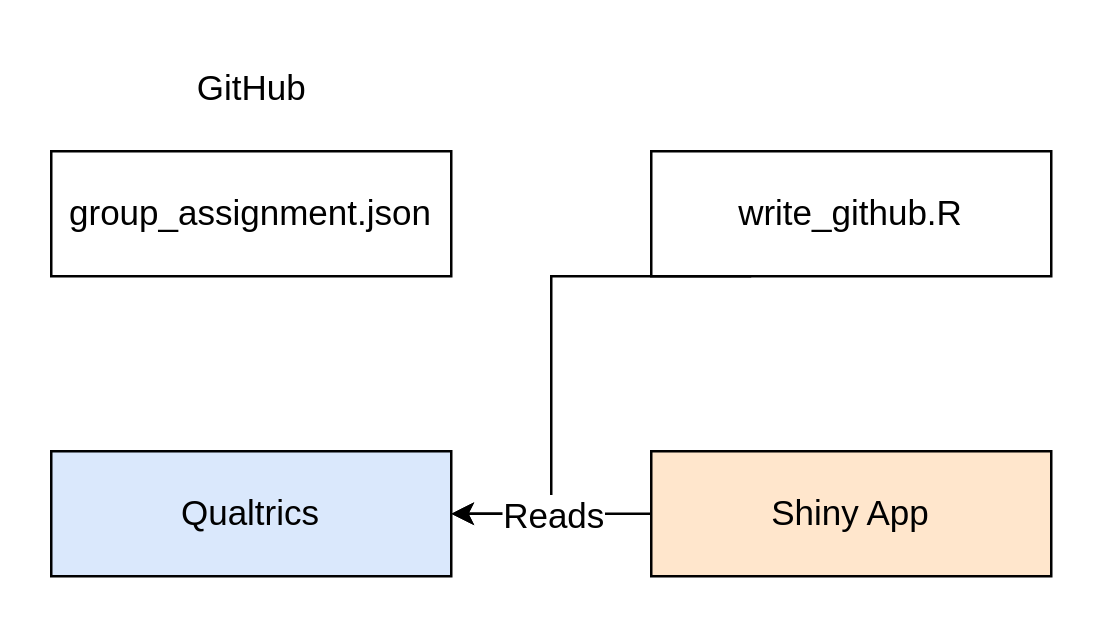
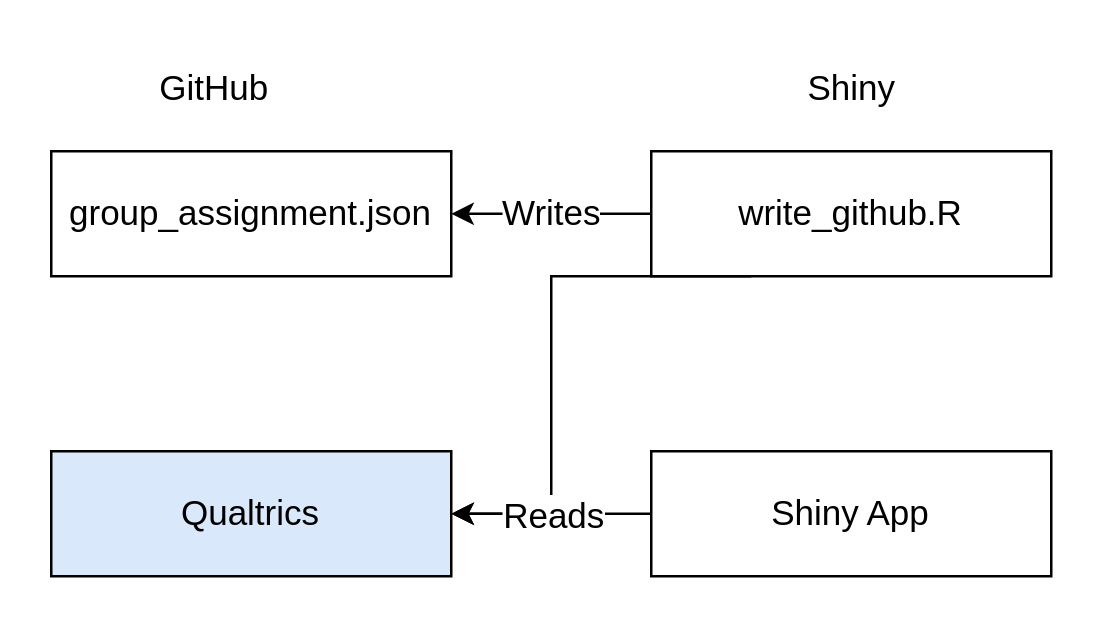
- <mxCell id="7" value="&lt;font style=&quot;font-size: 14px;&quot;&gt;GitHub&lt;/font&gt;" style="text;html=1;align=center;verticalAlign=middle;resizable=0;points=[];autosize=1;strokeColor=none;fillColor=none;" vertex="1" parent="1"><mxGeometry x="65" y="20" width="70" height="30" as="geometry" /></mxCell>
+ <mxCell id="7" value="&lt;font style=&quot;font-size: 14px;&quot;&gt;GitHub&lt;/font&gt;" style="text;html=1;align=center;verticalAlign=middle;resizable=0;points=[];autosize=1;strokeColor=none;fillColor=none;" vertex="1" parent="1"><mxGeometry x="50" y="20" width="70" height="30" as="geometry" /></mxCell>
+ <mxCell id="8" value="&lt;font style=&quot;font-size: 14px;&quot;&gt;Shiny&lt;/font&gt;" style="text;html=1;align=center;verticalAlign=middle;resizable=0;points=[];autosize=1;strokeColor=none;fillColor=none;" vertex="1" parent="1"><mxGeometry x="310" y="20" width="60" height="30" as="geometry" /></mxCell>
+ <mxCell id="4" value="&lt;font style=&quot;font-size: 14px;&quot;&gt;Writes&lt;/font&gt;" style="edgeStyle=orthogonalEdgeStyle;rounded=0;orthogonalLoop=1;jettySize=auto;html=1;" edge="1" parent="1" source="6" target="2"><mxGeometry relative="1" as="geometry"><Array as="points"><mxPoint x="210" y="85" /><mxPoint x="210" y="85" /></Array></mxGeometry></mxCell>
- <mxCell id="10" value="Shiny App" style="rounded=0;whiteSpace=wrap;html=1;fontSize=14;fillColor=#ffe6cc;" vertex="1" parent="1"><mxGeometry x="260" y="180" width="160" height="50" as="geometry" /></mxCell>
+ <mxCell id="10" value="Shiny App" style="rounded=0;whiteSpace=wrap;html=1;fontSize=14;" vertex="1" parent="1"><mxGeometry x="260" y="180" width="160" height="50" as="geometry" /></mxCell>
